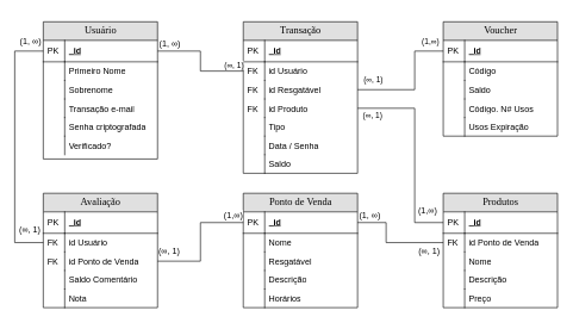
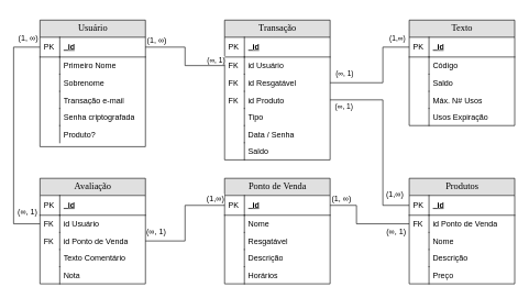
- <mxCell id="15" value="Voucher" style="swimlane;html=1;fontStyle=0;childLayout=stackLayout;horizontal=1;startSize=26;fillColor=#e0e0e0;horizontalStack=0;resizeParent=1;resizeLast=0;collapsible=1;marginBottom=0;swimlaneFillColor=#ffffff;align=center;rounded=0;shadow=0;comic=0;labelBackgroundColor=none;strokeWidth=1;fontFamily=Verdana;fontSize=14" vertex="1" parent="1"><mxGeometry x="619.97" y="30" width="160" height="160" as="geometry" /></mxCell>
+ <mxCell id="15" value="Texto" style="swimlane;html=1;fontStyle=0;childLayout=stackLayout;horizontal=1;startSize=26;fillColor=#e0e0e0;horizontalStack=0;resizeParent=1;resizeLast=0;collapsible=1;marginBottom=0;swimlaneFillColor=#ffffff;align=center;rounded=0;shadow=0;comic=0;labelBackgroundColor=none;strokeWidth=1;fontFamily=Verdana;fontSize=14" vertex="1" parent="1"><mxGeometry x="619.97" y="30" width="160" height="160" as="geometry" /></mxCell>
- <mxCell id="22" value="Código. N# Usos" style="shape=partialRectangle;top=0;left=0;right=0;bottom=0;html=1;align=left;verticalAlign=top;fillColor=none;spacingLeft=34;spacingRight=4;whiteSpace=wrap;overflow=hidden;rotatable=0;points=[[0,0.5],[1,0.5]];portConstraint=eastwest;dropTarget=0;" vertex="1" parent="15"><mxGeometry y="108" width="160" height="26" as="geometry" /></mxCell>
+ <mxCell id="22" value="Máx. N# Usos" style="shape=partialRectangle;top=0;left=0;right=0;bottom=0;html=1;align=left;verticalAlign=top;fillColor=none;spacingLeft=34;spacingRight=4;whiteSpace=wrap;overflow=hidden;rotatable=0;points=[[0,0.5],[1,0.5]];portConstraint=eastwest;dropTarget=0;" vertex="1" parent="15"><mxGeometry y="108" width="160" height="26" as="geometry" /></mxCell>
- <mxCell id="13" value="Verificado?" style="shape=partialRectangle;top=0;left=0;right=0;bottom=0;html=1;align=left;verticalAlign=top;fillColor=none;spacingLeft=34;spacingRight=4;whiteSpace=wrap;overflow=hidden;rotatable=0;points=[[0,0.5],[1,0.5]];portConstraint=eastwest;dropTarget=0;" vertex="1" parent="2"><mxGeometry y="160" width="160" height="26" as="geometry" /></mxCell>
+ <mxCell id="13" value="Produto?" style="shape=partialRectangle;top=0;left=0;right=0;bottom=0;html=1;align=left;verticalAlign=top;fillColor=none;spacingLeft=34;spacingRight=4;whiteSpace=wrap;overflow=hidden;rotatable=0;points=[[0,0.5],[1,0.5]];portConstraint=eastwest;dropTarget=0;" vertex="1" parent="2"><mxGeometry y="160" width="160" height="26" as="geometry" /></mxCell>
- <mxCell id="70" value="Saldo Comentário" style="shape=partialRectangle;top=0;left=0;right=0;bottom=0;html=1;align=left;verticalAlign=top;fillColor=none;spacingLeft=34;spacingRight=4;whiteSpace=wrap;overflow=hidden;rotatable=0;points=[[0,0.5],[1,0.5]];portConstraint=eastwest;dropTarget=0;" vertex="1" parent="63"><mxGeometry y="108" width="160" height="26" as="geometry" /></mxCell>
+ <mxCell id="70" value="Texto Comentário" style="shape=partialRectangle;top=0;left=0;right=0;bottom=0;html=1;align=left;verticalAlign=top;fillColor=none;spacingLeft=34;spacingRight=4;whiteSpace=wrap;overflow=hidden;rotatable=0;points=[[0,0.5],[1,0.5]];portConstraint=eastwest;dropTarget=0;" vertex="1" parent="63"><mxGeometry y="108" width="160" height="26" as="geometry" /></mxCell>
